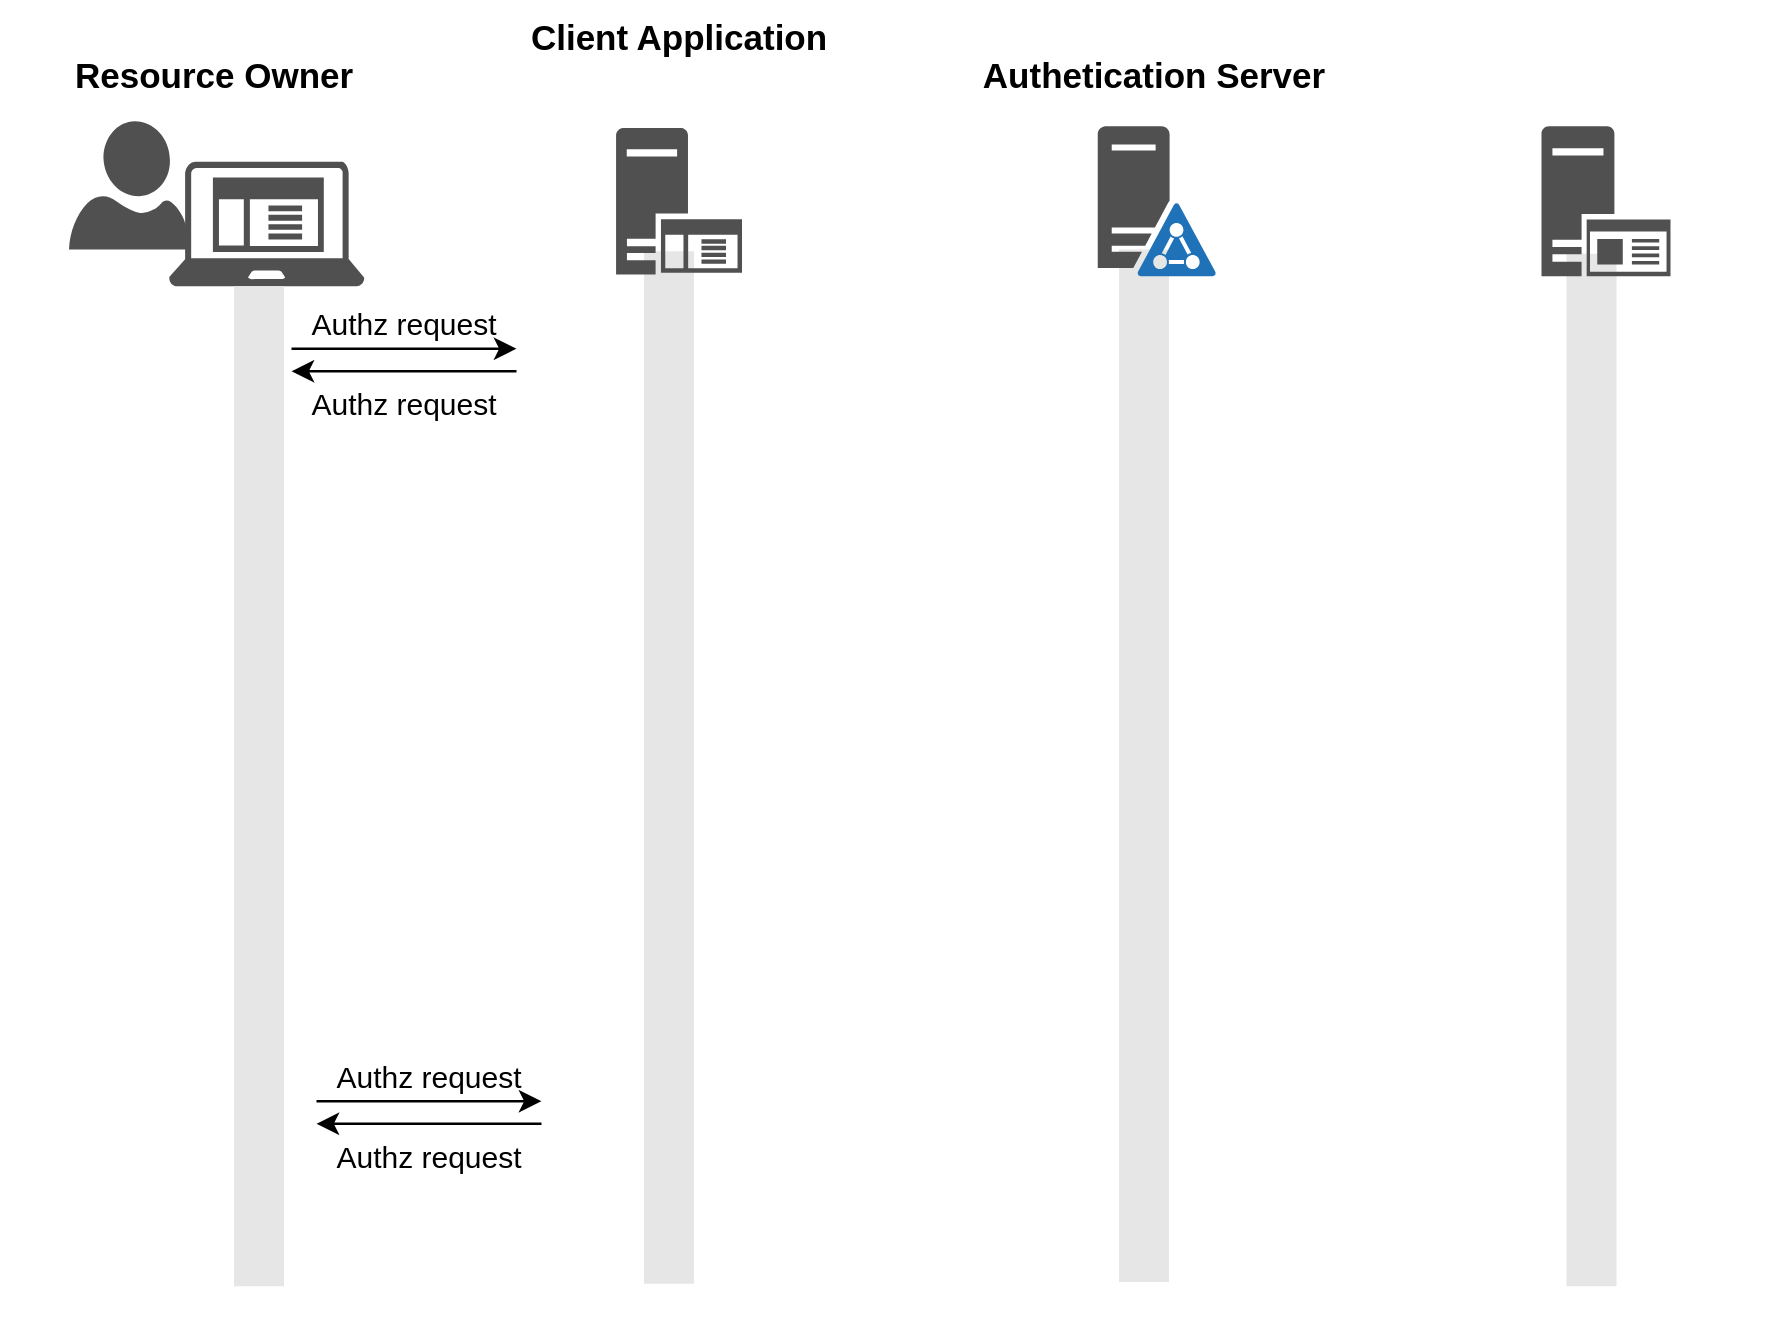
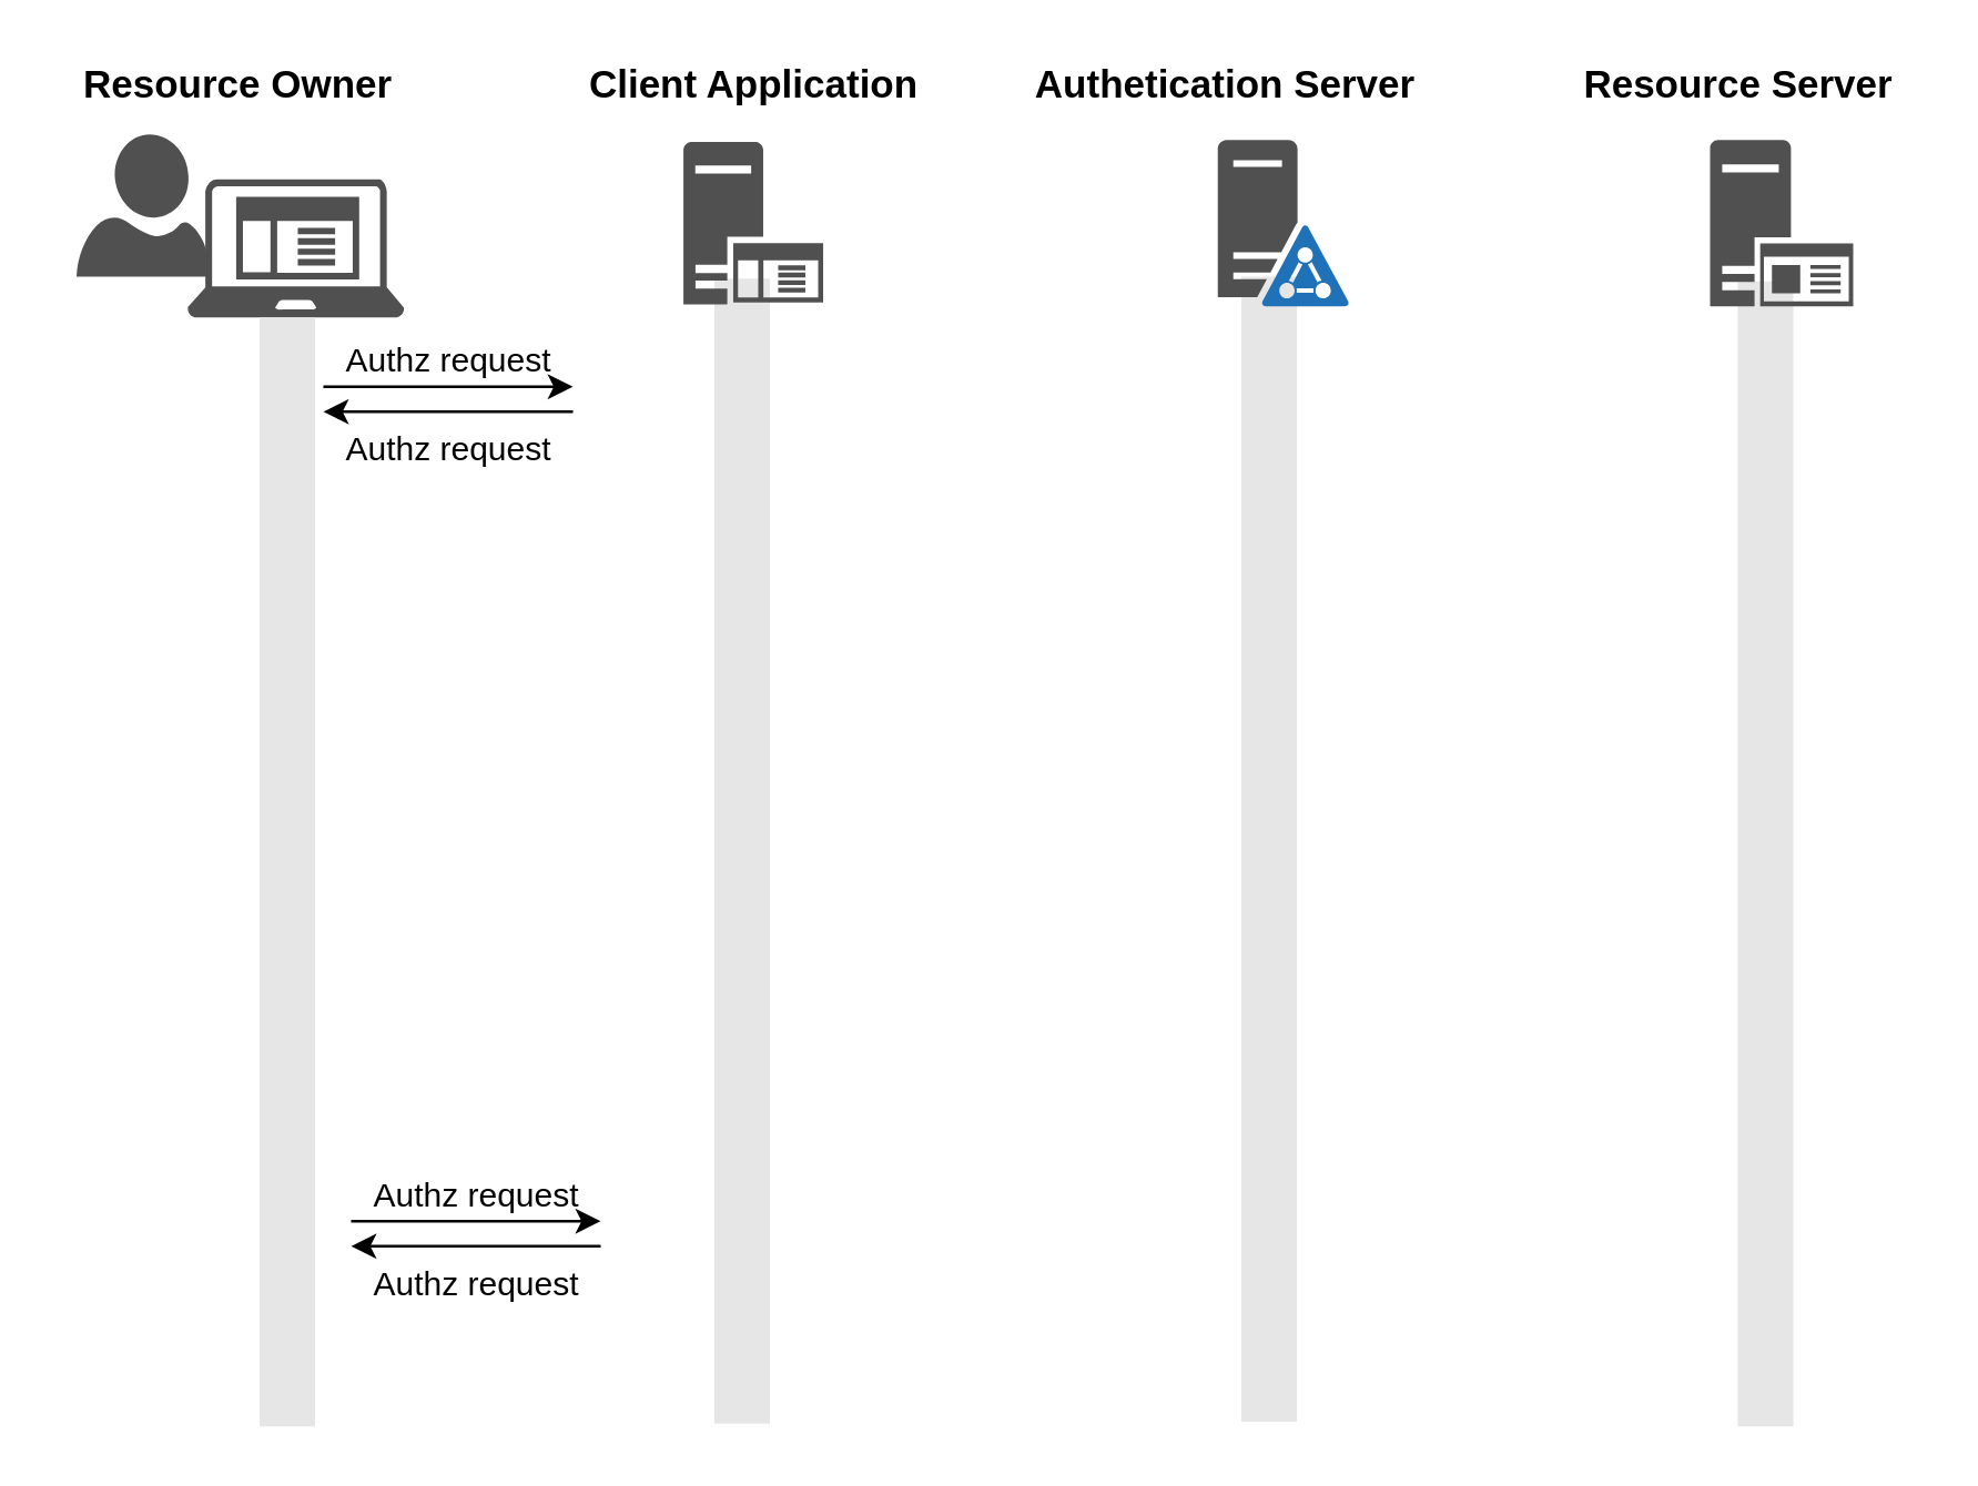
- <mxCell id="14" value="&lt;b&gt;&lt;font style=&quot;font-size: 14px&quot;&gt;Client Application&lt;/font&gt;&lt;/b&gt;" style="text;html=1;resizable=0;autosize=1;align=center;verticalAlign=middle;points=[];fillColor=none;strokeColor=none;rounded=0;" vertex="1" parent="1"><mxGeometry x="206" y="5" width="130" height="20" as="geometry" /></mxCell>
+ <mxCell id="14" value="&lt;b&gt;&lt;font style=&quot;font-size: 14px&quot;&gt;Client Application&lt;/font&gt;&lt;/b&gt;" style="text;html=1;resizable=0;autosize=1;align=center;verticalAlign=middle;points=[];fillColor=none;strokeColor=none;rounded=0;" vertex="1" parent="1"><mxGeometry x="206" y="20" width="130" height="20" as="geometry" /></mxCell>
- <mxCell id="15" value="&lt;b&gt;&lt;font style=&quot;font-size: 14px&quot;&gt;Authetication Server&lt;/font&gt;&lt;/b&gt;" style="text;html=1;resizable=0;autosize=1;align=center;verticalAlign=middle;points=[];fillColor=none;strokeColor=none;rounded=0;" vertex="1" parent="1"><mxGeometry x="386" y="20" width="150" height="20" as="geometry" /></mxCell>
+ <mxCell id="15" value="&lt;b&gt;&lt;font style=&quot;font-size: 14px&quot;&gt;Authetication Server&lt;/font&gt;&lt;/b&gt;" style="text;html=1;resizable=0;autosize=1;align=center;verticalAlign=middle;points=[];fillColor=none;strokeColor=none;rounded=0;" vertex="1" parent="1"><mxGeometry x="366" y="20" width="150" height="20" as="geometry" /></mxCell>
+ <mxCell id="16" value="&lt;b&gt;&lt;font style=&quot;font-size: 14px&quot;&gt;Resource Server&lt;/font&gt;&lt;/b&gt;" style="text;html=1;resizable=0;autosize=1;align=center;verticalAlign=middle;points=[];fillColor=none;strokeColor=none;rounded=0;" vertex="1" parent="1"><mxGeometry x="561" y="20" width="130" height="20" as="geometry" /></mxCell>
